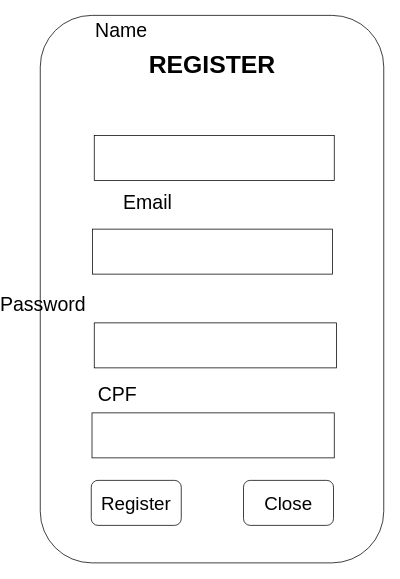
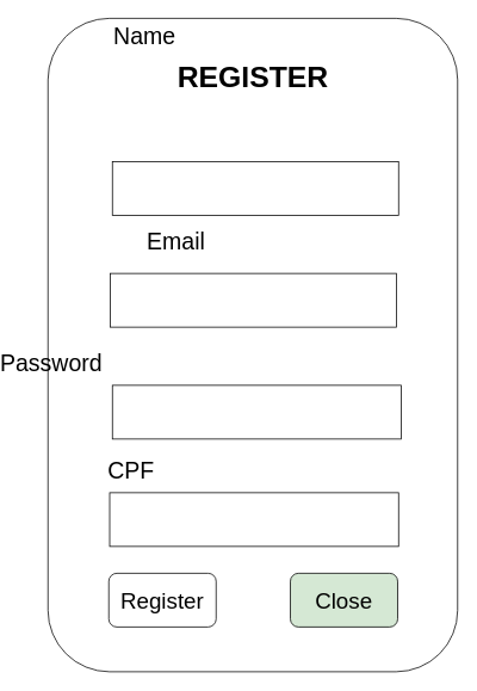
- <mxCell id="13" value="CPF" style="text;html=1;strokeColor=none;fillColor=none;align=right;verticalAlign=middle;whiteSpace=wrap;rounded=0;fontSize=26;gradientColor=none;labelPosition=left;verticalLabelPosition=middle;" vertex="1" parent="1"><mxGeometry x="151" y="510" width="220" height="30" as="geometry" /></mxCell>
+ <mxCell id="13" value="CPF" style="text;html=1;strokeColor=none;fillColor=none;align=right;verticalAlign=middle;whiteSpace=wrap;rounded=0;fontSize=26;gradientColor=none;labelPosition=left;verticalLabelPosition=middle;" vertex="1" parent="1"><mxGeometry x="141" y="510" width="220" height="30" as="geometry" /></mxCell>
- <mxCell id="7" value="Close" style="rounded=1;whiteSpace=wrap;html=1;fontSize=25;labelBorderColor=none;" parent="1" vertex="1"><mxGeometry x="291" y="640" width="120" height="60" as="geometry" /></mxCell>
+ <mxCell id="7" value="Close" style="rounded=1;whiteSpace=wrap;html=1;fontSize=25;labelBorderColor=none;fillColor=#d5e8d4;" parent="1" vertex="1"><mxGeometry x="291" y="640" width="120" height="60" as="geometry" /></mxCell>
